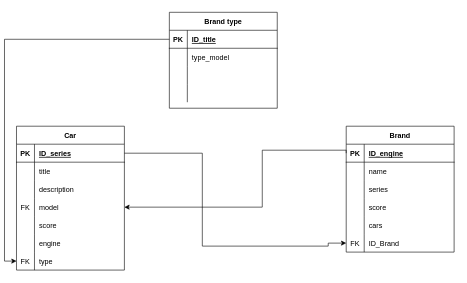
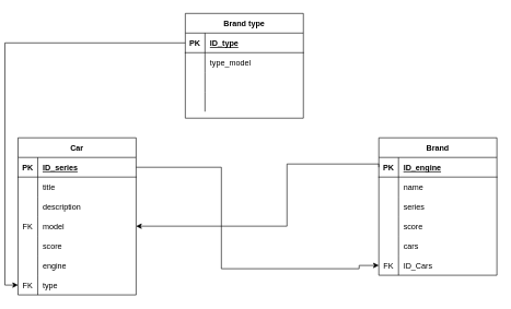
- <mxCell id="5" value="ID_title" style="shape=partialRectangle;connectable=0;fillColor=none;top=0;left=0;bottom=0;right=0;align=left;spacingLeft=6;fontStyle=5;overflow=hidden;" parent="3" vertex="1"><mxGeometry x="30" width="150" height="30" as="geometry"><mxRectangle width="150" height="30" as="alternateBounds" /></mxGeometry></mxCell>
+ <mxCell id="5" value="ID_type" style="shape=partialRectangle;connectable=0;fillColor=none;top=0;left=0;bottom=0;right=0;align=left;spacingLeft=6;fontStyle=5;overflow=hidden;" parent="3" vertex="1"><mxGeometry x="30" width="150" height="30" as="geometry"><mxRectangle width="150" height="30" as="alternateBounds" /></mxGeometry></mxCell>
- <mxCell id="55" value="ID_Brand" style="shape=partialRectangle;connectable=0;fillColor=none;top=0;left=0;bottom=0;right=0;align=left;spacingLeft=6;overflow=hidden;" parent="53" vertex="1"><mxGeometry x="30" width="150" height="30" as="geometry"><mxRectangle width="150" height="30" as="alternateBounds" /></mxGeometry></mxCell>
+ <mxCell id="55" value="ID_Cars" style="shape=partialRectangle;connectable=0;fillColor=none;top=0;left=0;bottom=0;right=0;align=left;spacingLeft=6;overflow=hidden;" parent="53" vertex="1"><mxGeometry x="30" width="150" height="30" as="geometry"><mxRectangle width="150" height="30" as="alternateBounds" /></mxGeometry></mxCell>
